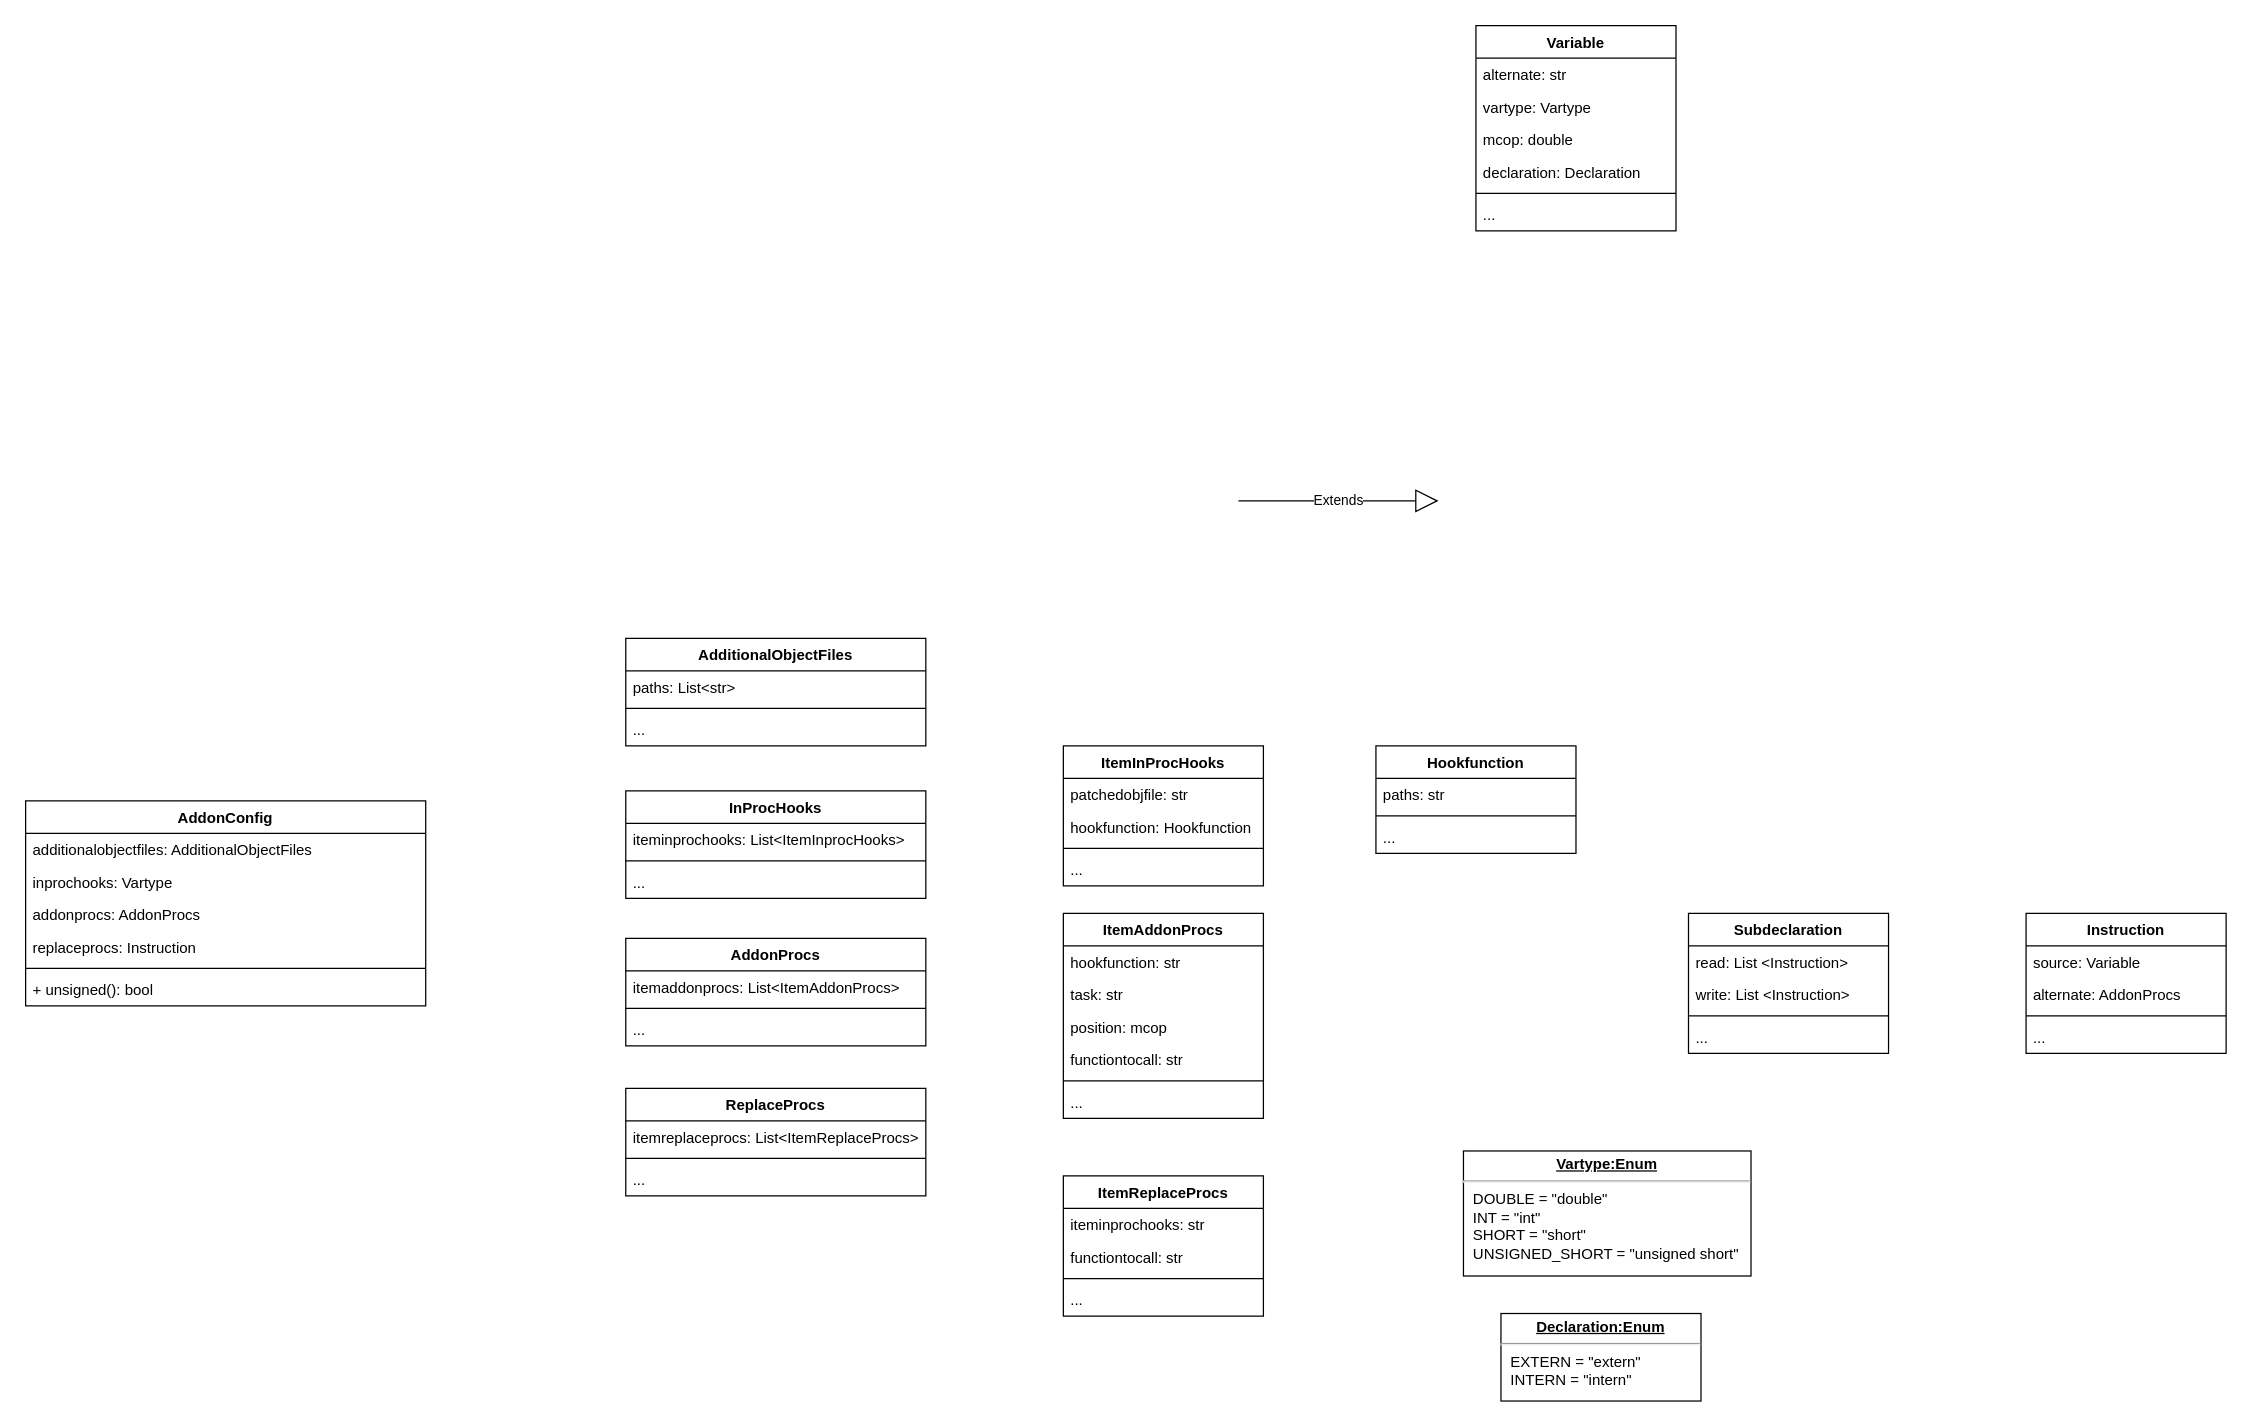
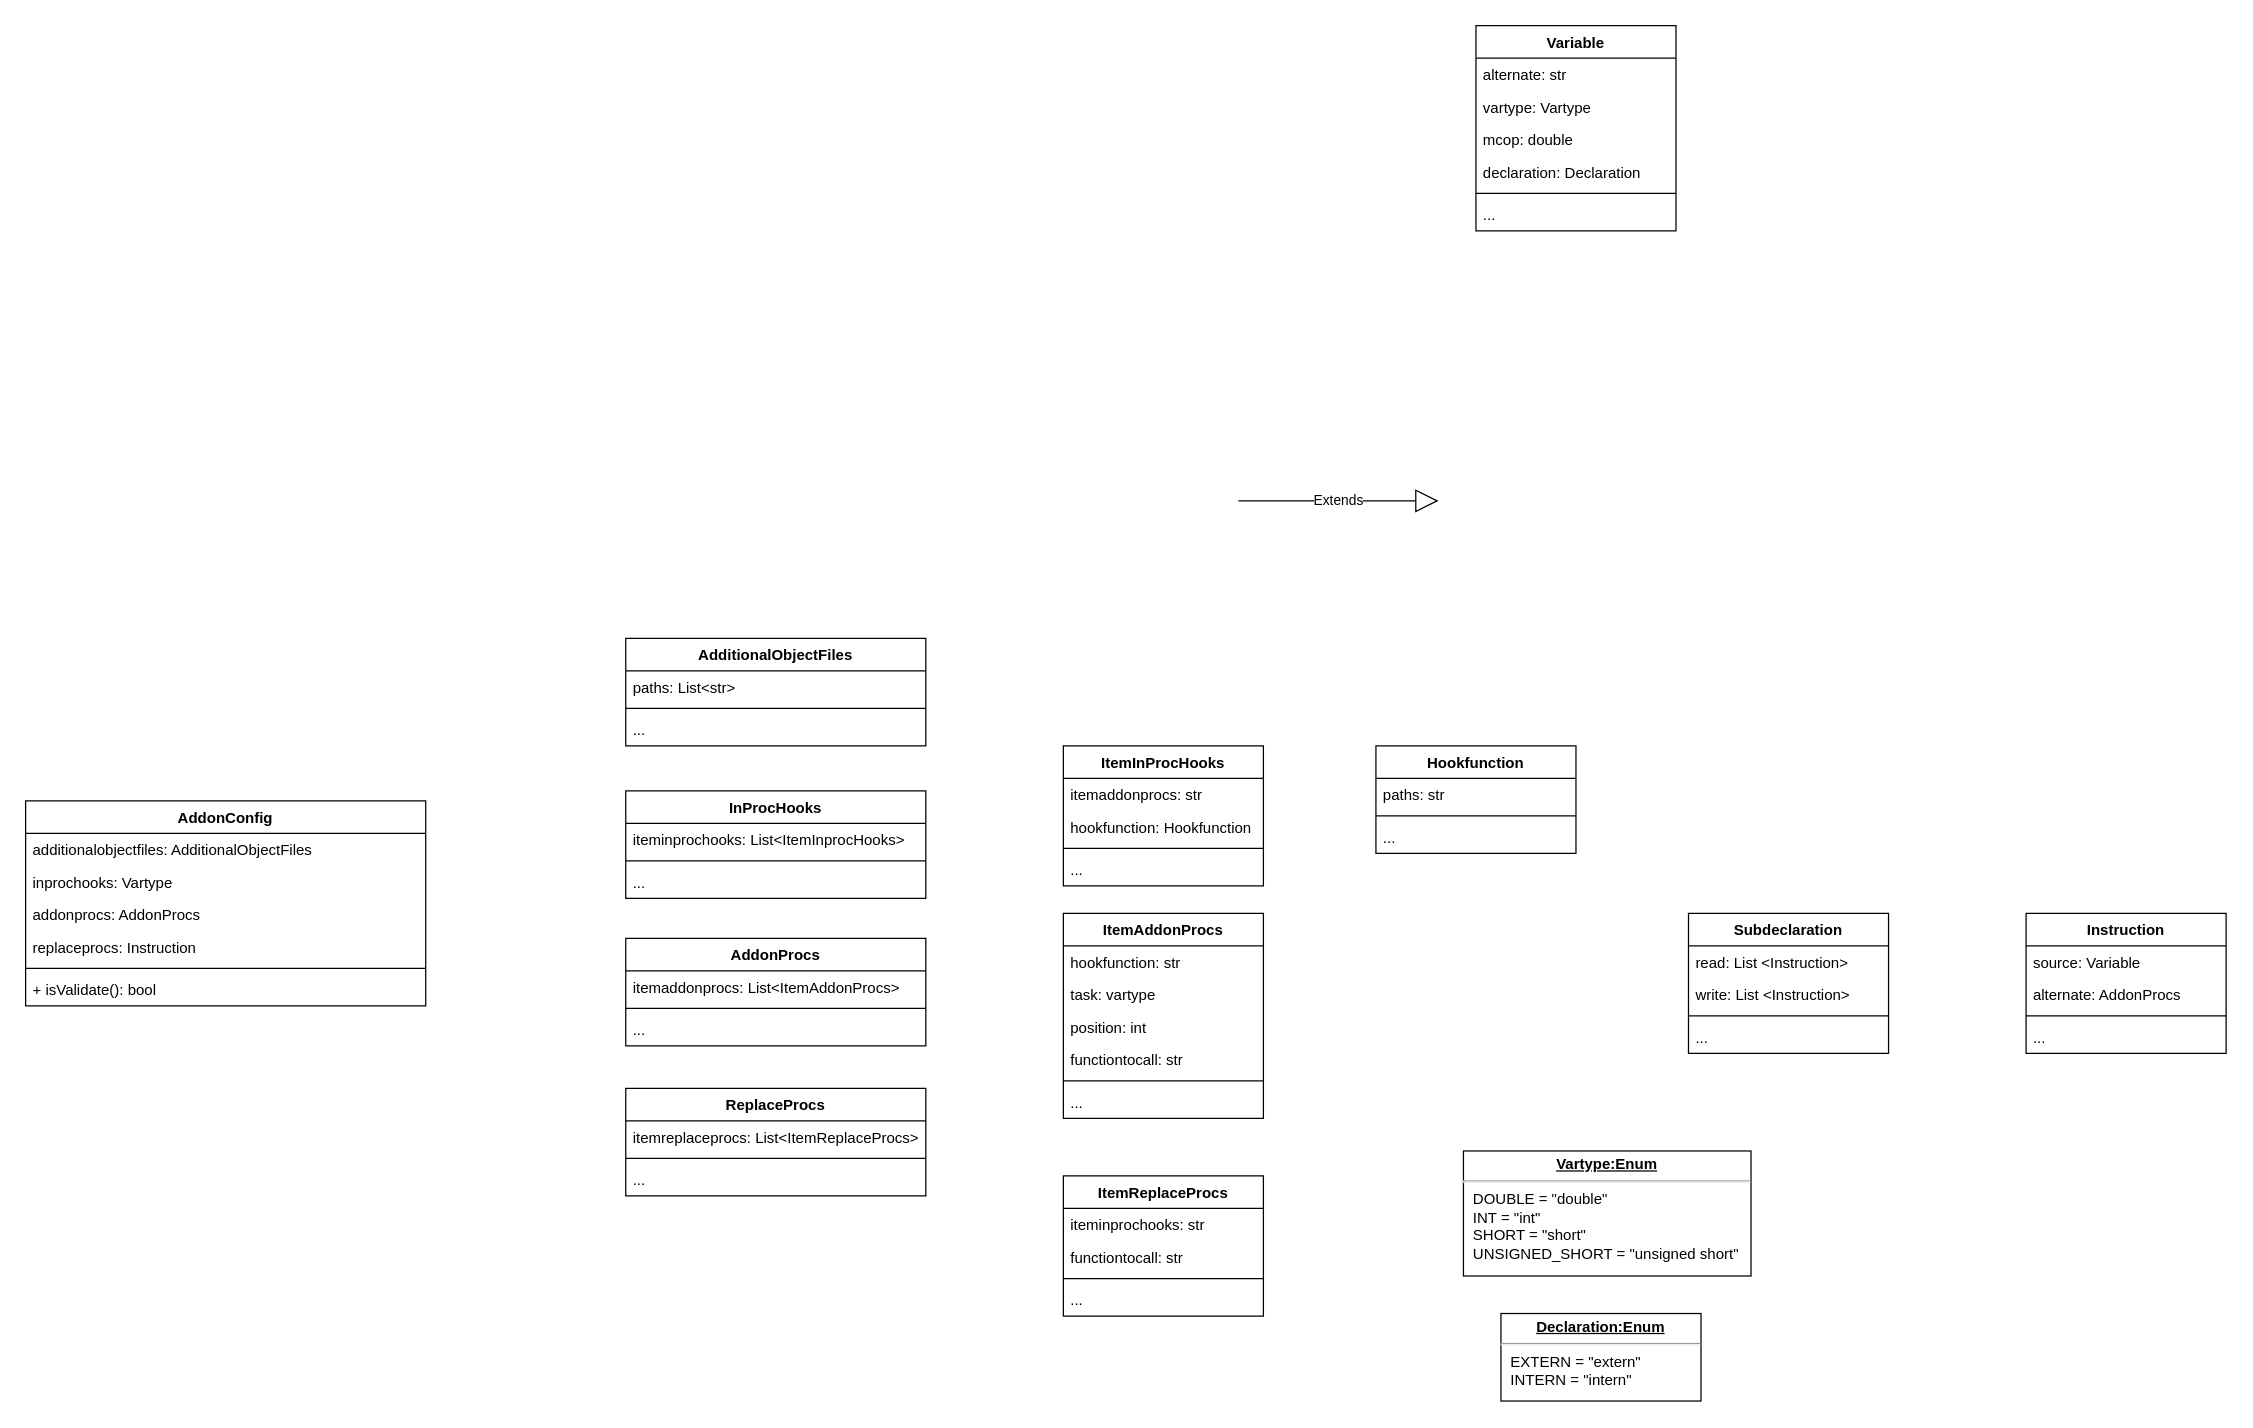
- <mxCell id="31" value="patchedobjfile: str" style="text;strokeColor=none;fillColor=none;align=left;verticalAlign=top;spacingLeft=4;spacingRight=4;overflow=hidden;rotatable=0;points=[[0,0.5],[1,0.5]];portConstraint=eastwest;" vertex="1" parent="30"><mxGeometry y="26" width="160" height="26" as="geometry" /></mxCell>
+ <mxCell id="31" value="itemaddonprocs: str" style="text;strokeColor=none;fillColor=none;align=left;verticalAlign=top;spacingLeft=4;spacingRight=4;overflow=hidden;rotatable=0;points=[[0,0.5],[1,0.5]];portConstraint=eastwest;" vertex="1" parent="30"><mxGeometry y="26" width="160" height="26" as="geometry" /></mxCell>
- <mxCell id="8" value="+ unsigned(): bool" style="text;strokeColor=none;fillColor=none;align=left;verticalAlign=top;spacingLeft=4;spacingRight=4;overflow=hidden;rotatable=0;points=[[0,0.5],[1,0.5]];portConstraint=eastwest;" vertex="1" parent="2"><mxGeometry y="138" width="320" height="26" as="geometry" /></mxCell>
+ <mxCell id="8" value="+ isValidate(): bool" style="text;strokeColor=none;fillColor=none;align=left;verticalAlign=top;spacingLeft=4;spacingRight=4;overflow=hidden;rotatable=0;points=[[0,0.5],[1,0.5]];portConstraint=eastwest;" vertex="1" parent="2"><mxGeometry y="138" width="320" height="26" as="geometry" /></mxCell>
- <mxCell id="49" value="task: str" style="text;strokeColor=none;fillColor=none;align=left;verticalAlign=top;spacingLeft=4;spacingRight=4;overflow=hidden;rotatable=0;points=[[0,0.5],[1,0.5]];portConstraint=eastwest;" vertex="1" parent="47"><mxGeometry y="52" width="160" height="26" as="geometry" /></mxCell>
+ <mxCell id="49" value="task: vartype" style="text;strokeColor=none;fillColor=none;align=left;verticalAlign=top;spacingLeft=4;spacingRight=4;overflow=hidden;rotatable=0;points=[[0,0.5],[1,0.5]];portConstraint=eastwest;" vertex="1" parent="47"><mxGeometry y="52" width="160" height="26" as="geometry" /></mxCell>
- <mxCell id="50" value="position: mcop" style="text;strokeColor=none;fillColor=none;align=left;verticalAlign=top;spacingLeft=4;spacingRight=4;overflow=hidden;rotatable=0;points=[[0,0.5],[1,0.5]];portConstraint=eastwest;" vertex="1" parent="47"><mxGeometry y="78" width="160" height="26" as="geometry" /></mxCell>
+ <mxCell id="50" value="position: int" style="text;strokeColor=none;fillColor=none;align=left;verticalAlign=top;spacingLeft=4;spacingRight=4;overflow=hidden;rotatable=0;points=[[0,0.5],[1,0.5]];portConstraint=eastwest;" vertex="1" parent="47"><mxGeometry y="78" width="160" height="26" as="geometry" /></mxCell>
